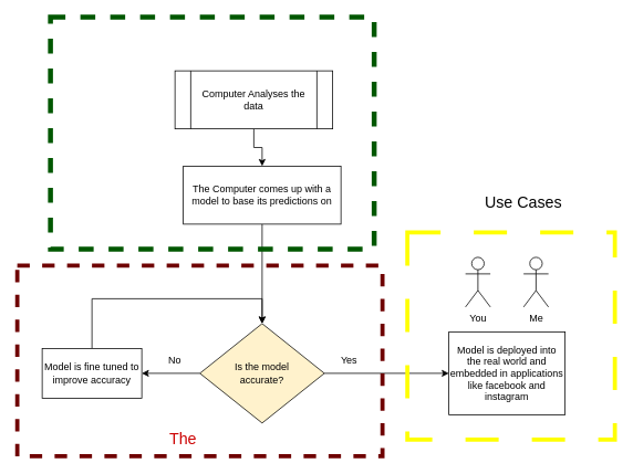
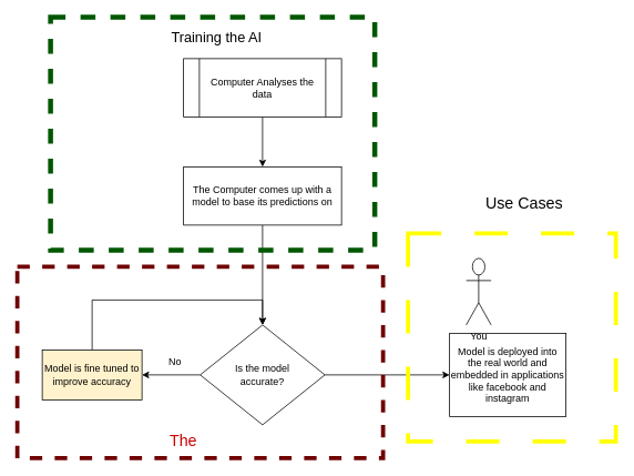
+ <mxCell id="17" value="&lt;font style=&quot;font-size: 17px;&quot;&gt;Training the AI&lt;/font&gt;" style="text;html=1;strokeColor=none;fillColor=none;align=center;verticalAlign=middle;whiteSpace=wrap;rounded=0;" parent="1" vertex="1"><mxGeometry x="200" y="30" width="120" height="30" as="geometry" /></mxCell>
- <mxCell id="5" value="Computer Analyses the data" style="shape=process;whiteSpace=wrap;html=1;backgroundOutline=1;" parent="1" vertex="1"><mxGeometry x="210" y="85" width="190" height="70" as="geometry" /></mxCell>
+ <mxCell id="5" value="Computer Analyses the data" style="shape=process;whiteSpace=wrap;html=1;backgroundOutline=1;" parent="1" vertex="1"><mxGeometry x="220" y="70" width="190" height="70" as="geometry" /></mxCell>
- <mxCell id="12" value="You" style="shape=umlActor;verticalLabelPosition=bottom;verticalAlign=top;html=1;outlineConnect=0;" parent="1" vertex="1"><mxGeometry x="560" y="310" width="30" height="60" as="geometry" /></mxCell>
+ <mxCell id="12" value="You" style="shape=umlActor;verticalLabelPosition=bottom;verticalAlign=top;html=1;outlineConnect=0;" parent="1" vertex="1"><mxGeometry x="560" y="310" width="30" height="80" as="geometry" /></mxCell>
- <mxCell id="13" value="Me" style="shape=umlActor;verticalLabelPosition=bottom;verticalAlign=top;html=1;outlineConnect=0;" parent="1" vertex="1"><mxGeometry x="630" y="310" width="30" height="60" as="geometry" /></mxCell>
- <mxCell id="20" value="Yes" style="text;html=1;strokeColor=none;fillColor=none;align=center;verticalAlign=middle;whiteSpace=wrap;rounded=0;" parent="1" vertex="1"><mxGeometry x="390" y="420" width="60" height="30" as="geometry" /></mxCell>
- <mxCell id="10" value="Model is fine tuned to improve accuracy" style="rounded=0;whiteSpace=wrap;html=1;" parent="1" vertex="1"><mxGeometry x="50" y="420" width="120" height="60" as="geometry" /></mxCell>
+ <mxCell id="10" value="Model is fine tuned to improve accuracy" style="rounded=0;whiteSpace=wrap;html=1;fillColor=#fff2cc;" parent="1" vertex="1"><mxGeometry x="50" y="420" width="120" height="60" as="geometry" /></mxCell>
- <mxCell id="8" value="Is the model &lt;br&gt;accurate?" style="rhombus;whiteSpace=wrap;html=1;fillColor=#fff2cc;" parent="1" vertex="1"><mxGeometry x="240" y="390" width="150" height="120" as="geometry" /></mxCell>
+ <mxCell id="8" value="Is the model &lt;br&gt;accurate?" style="rhombus;whiteSpace=wrap;html=1;" parent="1" vertex="1"><mxGeometry x="240" y="390" width="150" height="120" as="geometry" /></mxCell>
